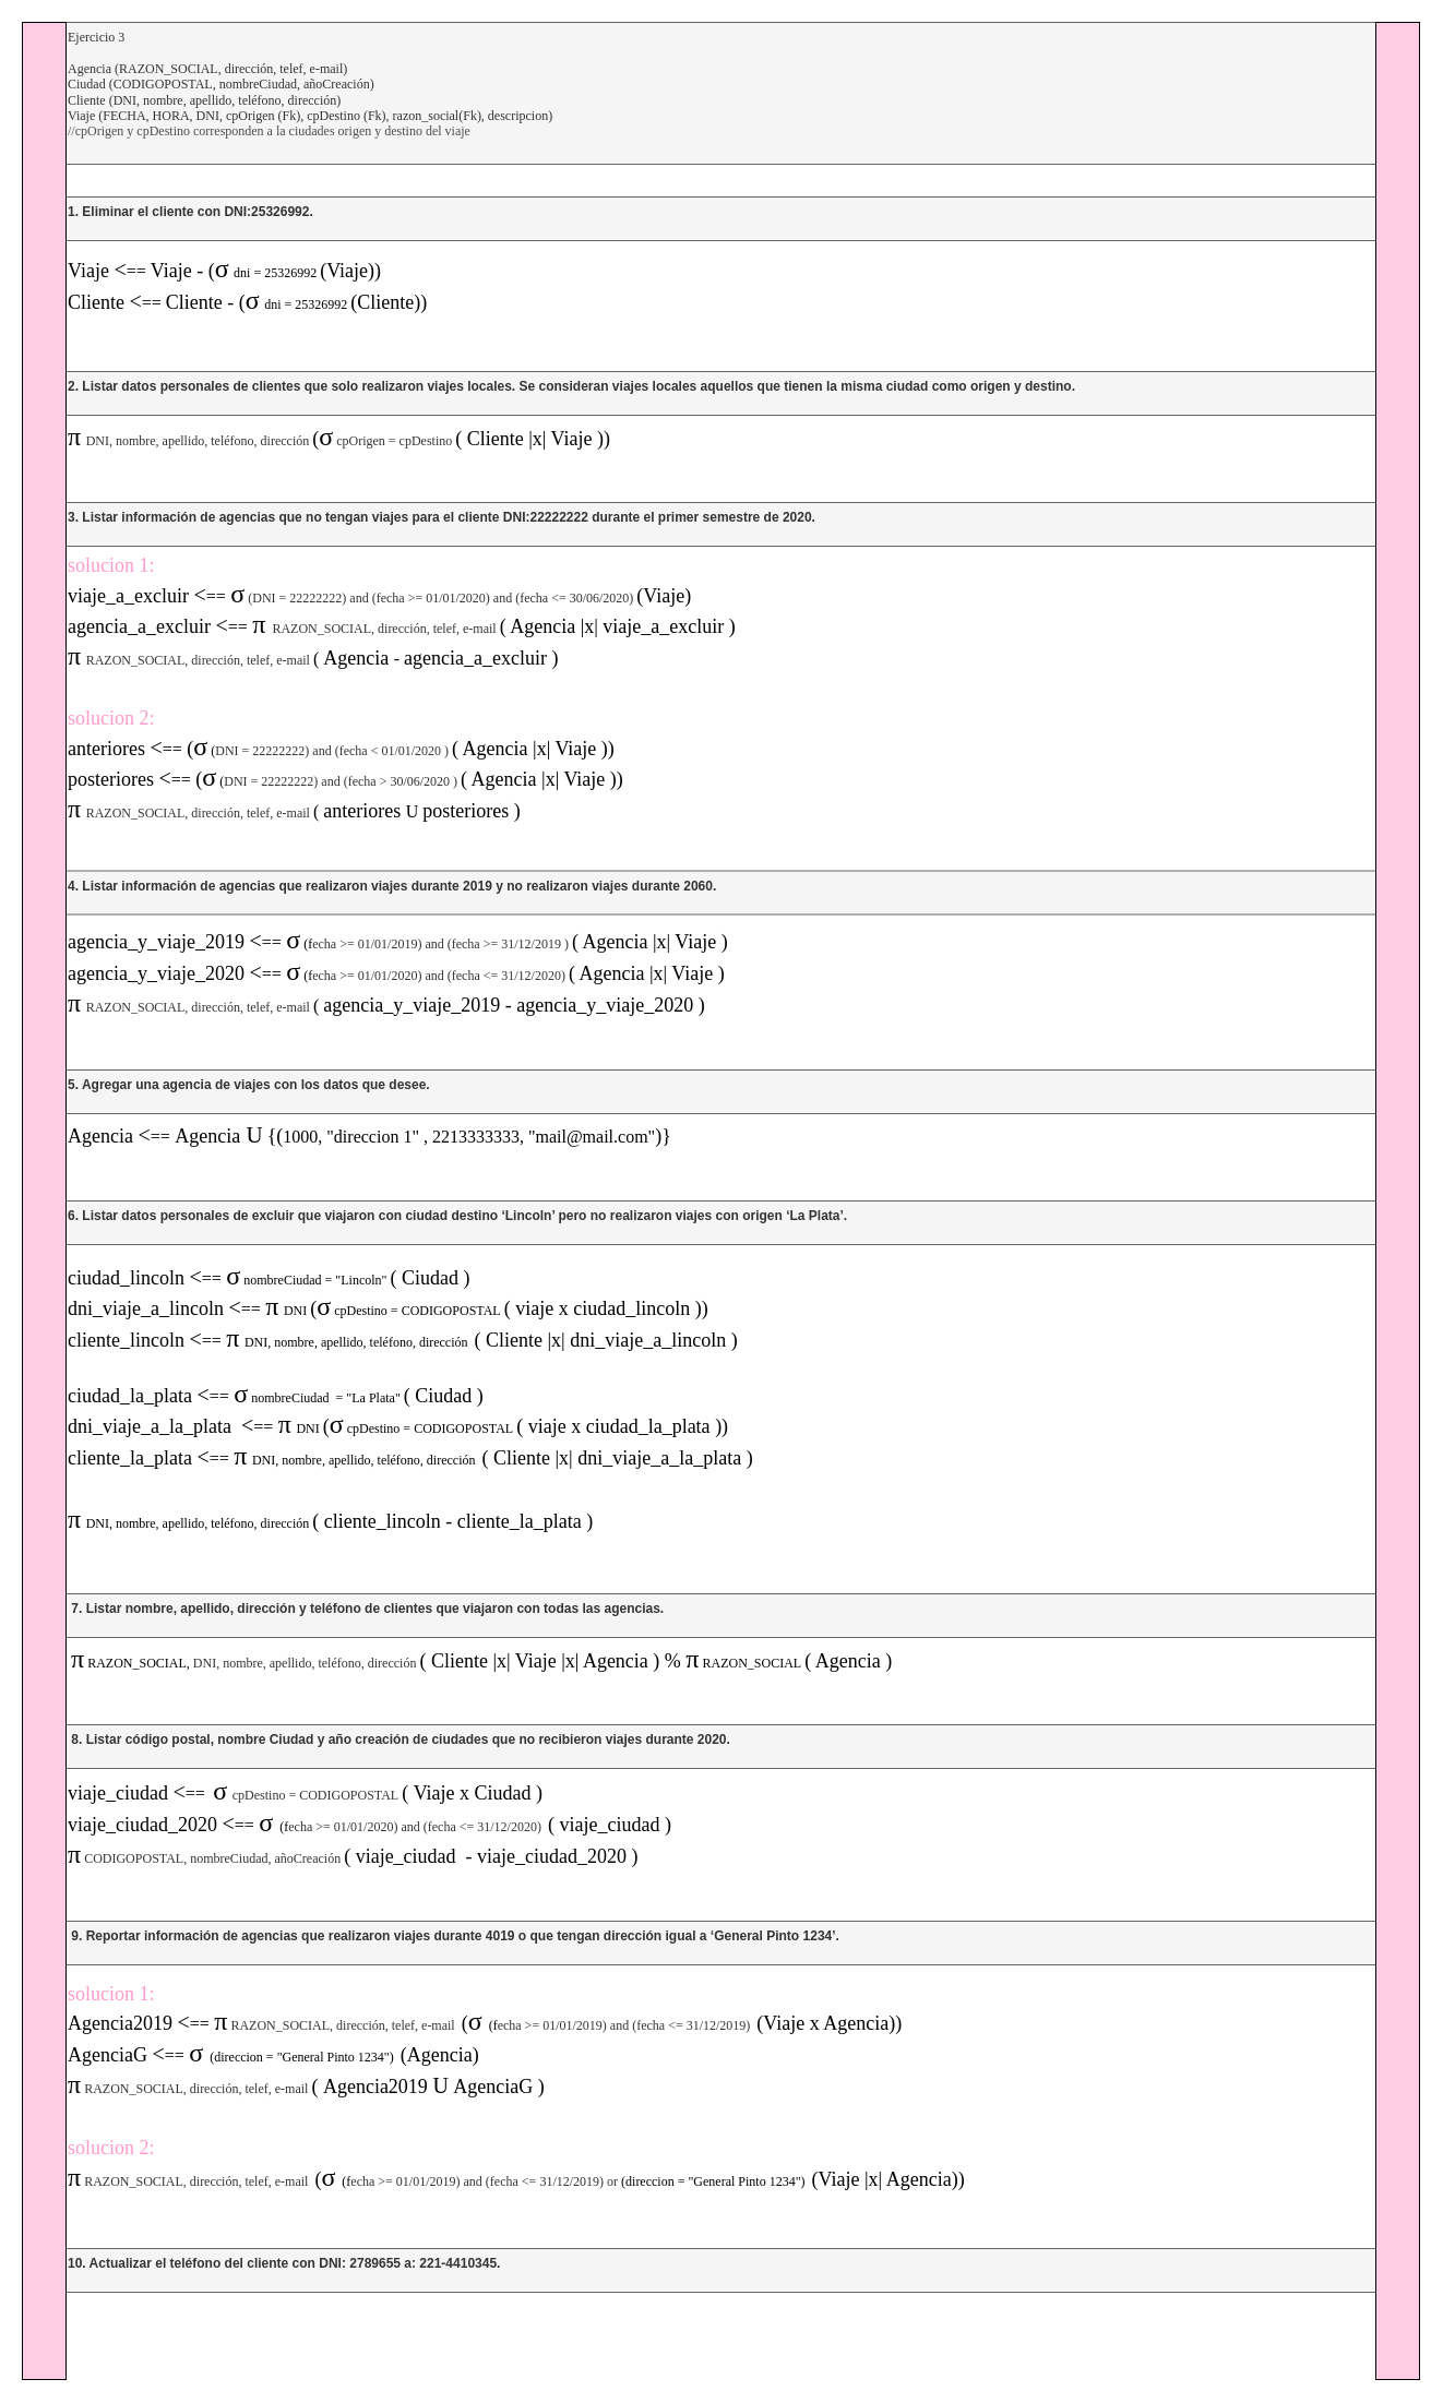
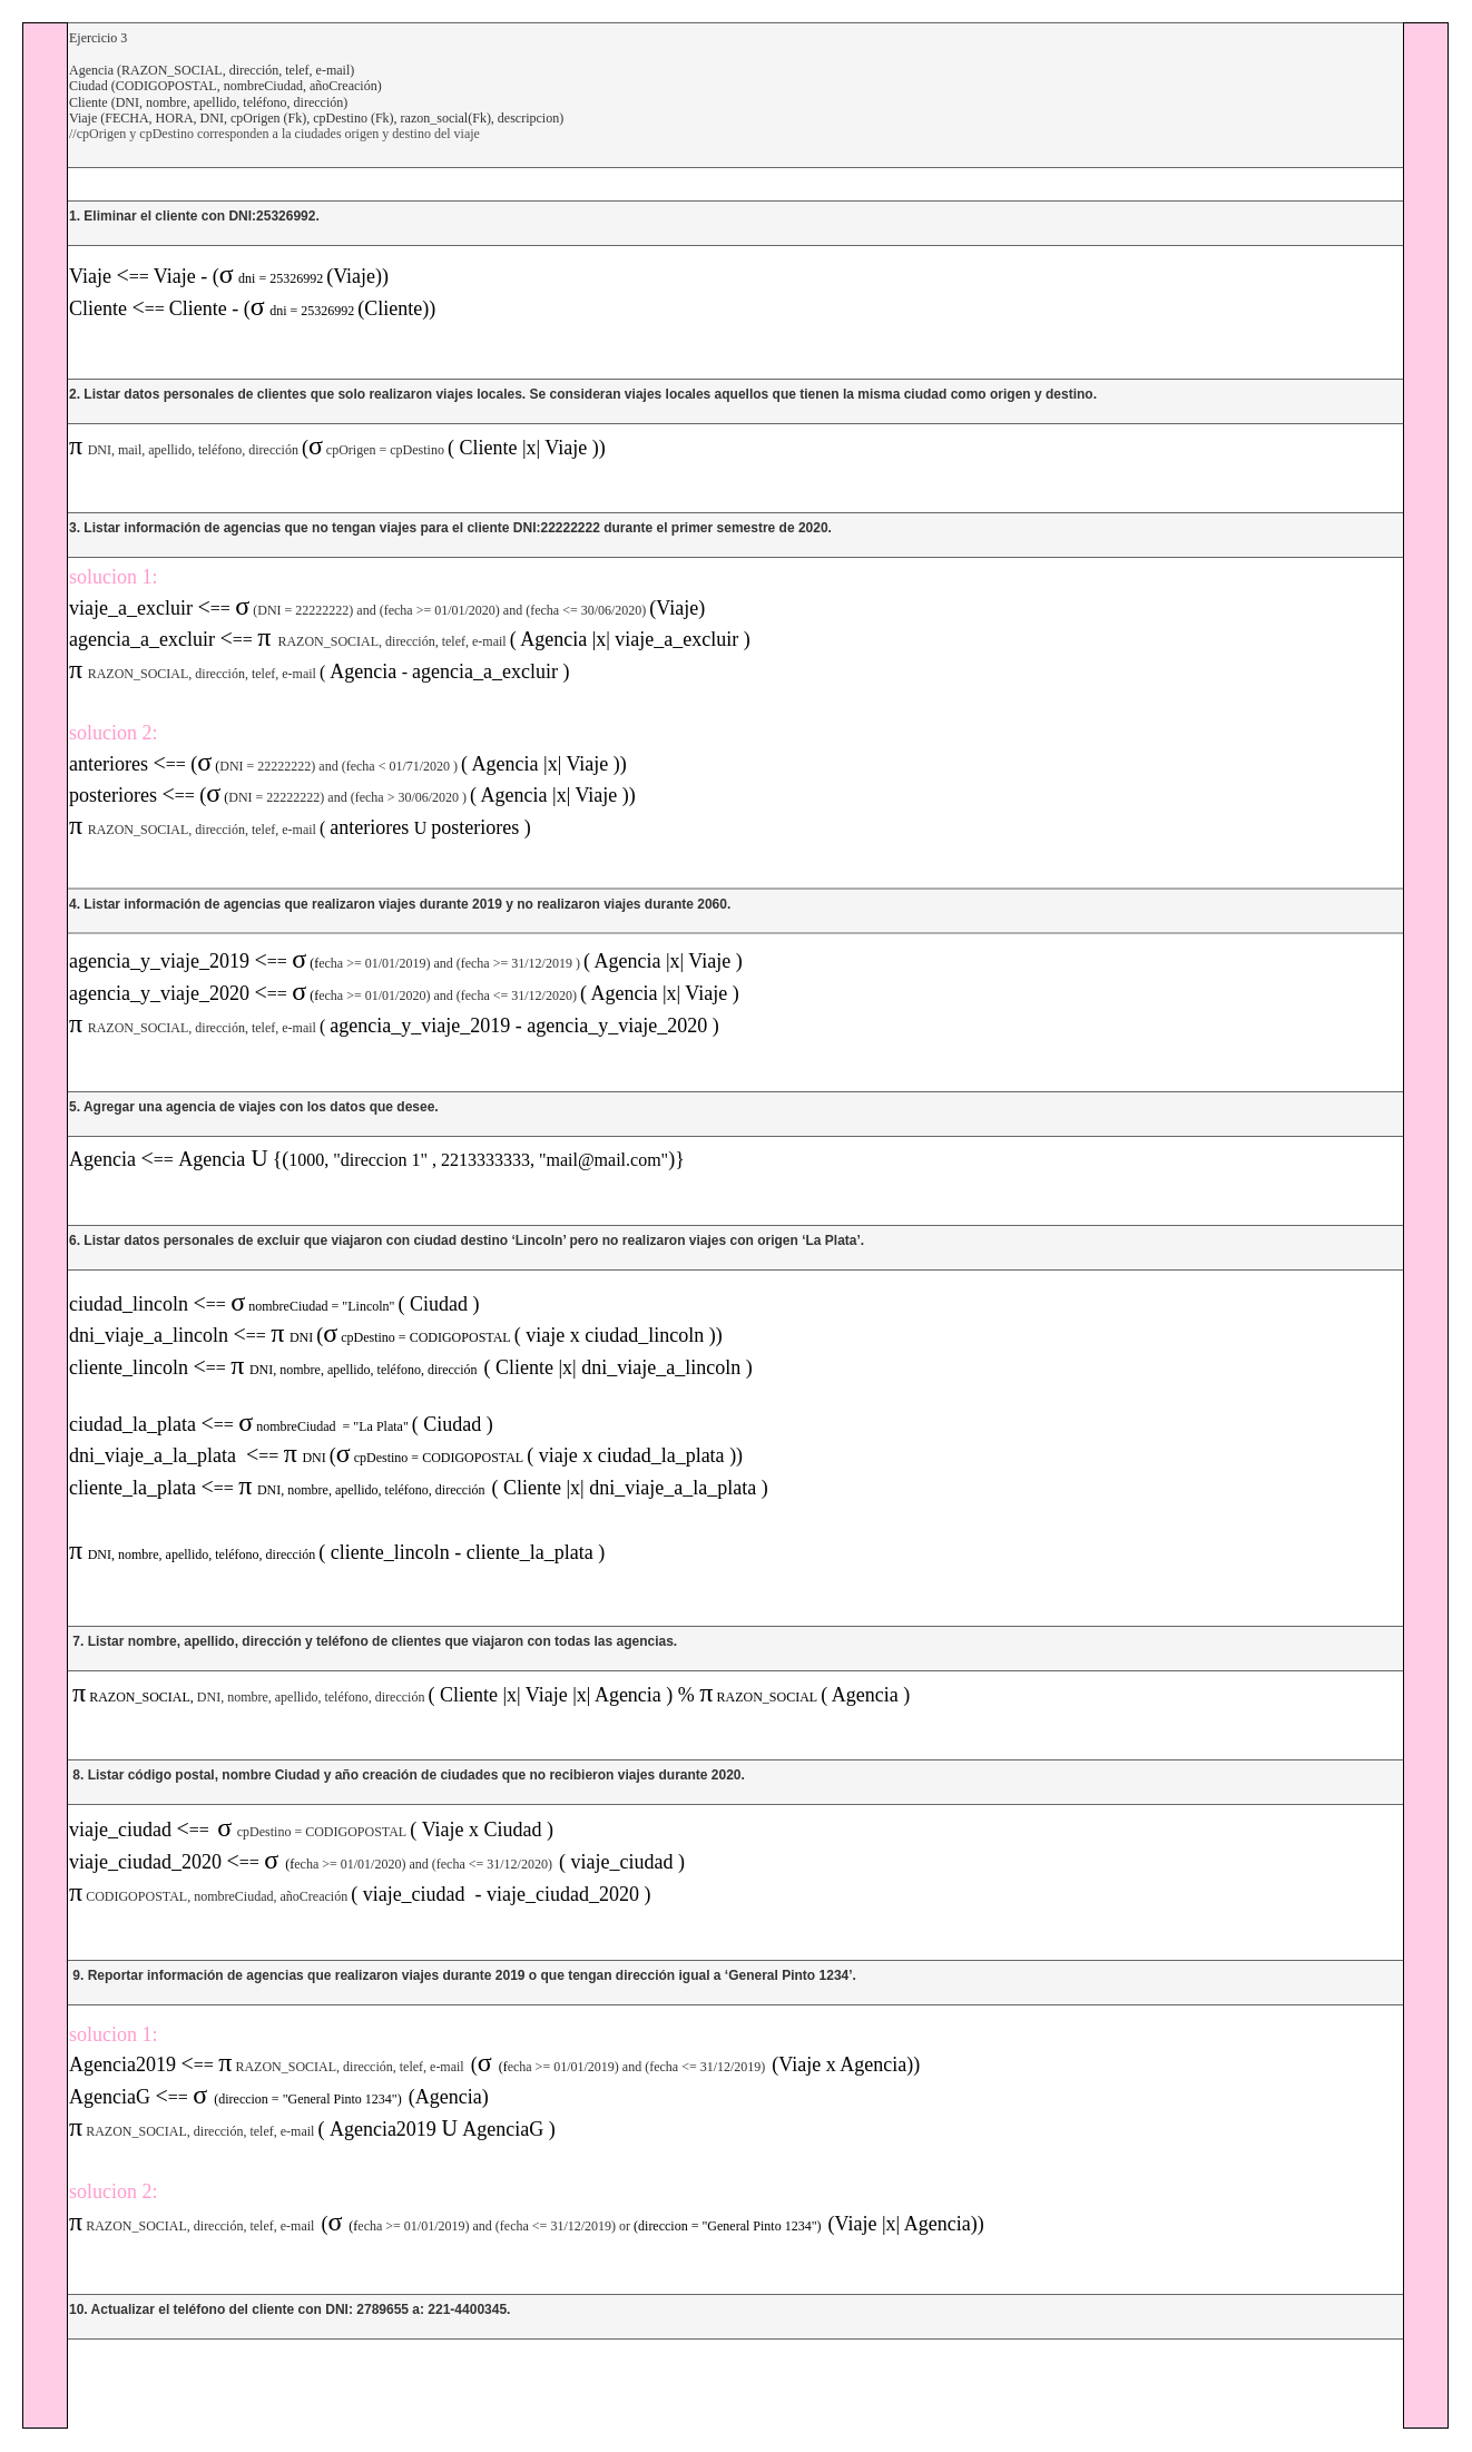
- <mxCell id="6" value="&lt;div&gt;&lt;font face=&quot;Comic Sans MS&quot;&gt;&lt;font style=&quot;background-color: initial; font-size: 24px;&quot;&gt;π&lt;/font&gt;&lt;font style=&quot;background-color: initial; font-size: 18px;&quot;&gt;&amp;nbsp;&lt;/font&gt;&lt;span style=&quot;background-color: initial; color: rgb(51, 51, 51);&quot;&gt;DNI, nombre, apellido, teléfono, dirección&lt;b&gt;&amp;nbsp;&lt;/b&gt;&lt;/span&gt;&lt;font style=&quot;background-color: initial; font-size: 18px;&quot;&gt;(&lt;font style=&quot;font-size: 24px;&quot;&gt;σ&lt;/font&gt;&lt;span style=&quot;font-size: 12px;&quot;&gt;&amp;nbsp;&lt;/span&gt;&lt;span style=&quot;color: rgb(51, 51, 51); font-size: 12px;&quot;&gt;cpOrigen = cpDestino&lt;/span&gt;&lt;span style=&quot;font-size: 12px;&quot;&gt;&amp;nbsp;&lt;/span&gt;( Cliente&amp;nbsp;&lt;/font&gt;&lt;span style=&quot;background-color: initial; font-size: 18px;&quot;&gt;|x| Viaje&amp;nbsp;&lt;/span&gt;&lt;span style=&quot;background-color: initial; font-size: 18px;&quot;&gt;)&lt;/span&gt;&lt;/font&gt;&lt;span style=&quot;background-color: initial; font-size: 18px;&quot;&gt;)&lt;/span&gt;&lt;br&gt;&lt;/div&gt;" style="text;whiteSpace=wrap;html=1;verticalAlign=middle;fontFamily=Comic Sans MS;" vertex="1" parent="1"><mxGeometry x="60" y="380" width="1200" height="40" as="geometry" /></mxCell>
+ <mxCell id="6" value="&lt;div&gt;&lt;font face=&quot;Comic Sans MS&quot;&gt;&lt;font style=&quot;background-color: initial; font-size: 24px;&quot;&gt;π&lt;/font&gt;&lt;font style=&quot;background-color: initial; font-size: 18px;&quot;&gt;&amp;nbsp;&lt;/font&gt;&lt;span style=&quot;background-color: initial; color: rgb(51, 51, 51);&quot;&gt;DNI, mail, apellido, teléfono, dirección&lt;b&gt;&amp;nbsp;&lt;/b&gt;&lt;/span&gt;&lt;font style=&quot;background-color: initial; font-size: 18px;&quot;&gt;(&lt;font style=&quot;font-size: 24px;&quot;&gt;σ&lt;/font&gt;&lt;span style=&quot;font-size: 12px;&quot;&gt;&amp;nbsp;&lt;/span&gt;&lt;span style=&quot;color: rgb(51, 51, 51); font-size: 12px;&quot;&gt;cpOrigen = cpDestino&lt;/span&gt;&lt;span style=&quot;font-size: 12px;&quot;&gt;&amp;nbsp;&lt;/span&gt;( Cliente&amp;nbsp;&lt;/font&gt;&lt;span style=&quot;background-color: initial; font-size: 18px;&quot;&gt;|x| Viaje&amp;nbsp;&lt;/span&gt;&lt;span style=&quot;background-color: initial; font-size: 18px;&quot;&gt;)&lt;/span&gt;&lt;/font&gt;&lt;span style=&quot;background-color: initial; font-size: 18px;&quot;&gt;)&lt;/span&gt;&lt;br&gt;&lt;/div&gt;" style="text;whiteSpace=wrap;html=1;verticalAlign=middle;fontFamily=Comic Sans MS;" vertex="1" parent="1"><mxGeometry x="60" y="380" width="1200" height="40" as="geometry" /></mxCell>
- <mxCell id="9" value="&lt;div&gt;&lt;div&gt;&lt;font style=&quot;background-color: initial;&quot;&gt;&lt;font style=&quot;font-size: 20px; background-color: initial;&quot;&gt;&lt;font style=&quot;background-color: initial;&quot; color=&quot;#ff99cc&quot;&gt;&lt;span style=&quot;font-size: 18px; background-color: initial;&quot;&gt;solucion 2:&lt;/span&gt;&lt;/font&gt;&lt;/font&gt;&lt;/font&gt;&lt;/div&gt;&lt;/div&gt;&lt;div&gt;&lt;font face=&quot;Comic Sans MS&quot;&gt;&lt;font style=&quot;background-color: initial; font-size: 24px;&quot;&gt;&lt;font style=&quot;background-color: initial; font-size: 18px;&quot;&gt;anteriores&amp;nbsp;&lt;/font&gt;&lt;font style=&quot;background-color: initial; font-size: 20px;&quot;&gt;&amp;lt;&lt;font style=&quot;font-size: 16px;&quot;&gt;==&lt;/font&gt;&lt;/font&gt;&lt;span style=&quot;background-color: initial; font-size: 18px;&quot;&gt;&amp;nbsp;&lt;/span&gt;&lt;/font&gt;&lt;span style=&quot;background-color: initial; font-size: 18px;&quot;&gt;(&lt;/span&gt;&lt;font style=&quot;background-color: initial; font-size: 24px;&quot;&gt;σ&lt;/font&gt;&lt;span style=&quot;background-color: initial;&quot;&gt;&amp;nbsp;(&lt;font color=&quot;#333333&quot;&gt;DNI = 22222222) and (fecha&amp;nbsp;&lt;/font&gt;&lt;/span&gt;&lt;span style=&quot;background-color: initial; color: rgb(51, 51, 51);&quot;&gt;&amp;lt; 01/01/2020&lt;/span&gt;&lt;span style=&quot;background-color: initial;&quot;&gt;&lt;font color=&quot;#333333&quot;&gt;&amp;nbsp;)&amp;nbsp;&lt;/font&gt;&lt;/span&gt;&lt;font style=&quot;background-color: initial; font-size: 18px;&quot;&gt;( Agencia&amp;nbsp;&lt;/font&gt;&lt;span style=&quot;background-color: initial; font-size: 18px;&quot;&gt;|x| Viaje ))&lt;/span&gt;&lt;/font&gt;&lt;/div&gt;&lt;div&gt;&lt;font face=&quot;Comic Sans MS&quot;&gt;&lt;font style=&quot;background-color: initial; font-size: 18px;&quot;&gt;posteriores&amp;nbsp;&lt;/font&gt;&lt;font style=&quot;background-color: initial; font-size: 20px;&quot;&gt;&amp;lt;&lt;font style=&quot;font-size: 16px;&quot;&gt;==&lt;/font&gt;&lt;/font&gt;&lt;span style=&quot;background-color: initial; font-size: 18px;&quot;&gt;&amp;nbsp;&lt;/span&gt;&lt;span style=&quot;font-size: 18px; background-color: initial;&quot;&gt;(&lt;/span&gt;&lt;font style=&quot;background-color: initial; font-size: 24px;&quot;&gt;σ&lt;/font&gt;&lt;span style=&quot;background-color: initial;&quot;&gt;&amp;nbsp;(&lt;font color=&quot;#333333&quot;&gt;DNI = 22222222) and (fecha&amp;nbsp;&lt;/font&gt;&lt;/span&gt;&lt;span style=&quot;color: rgb(51, 51, 51); background-color: initial;&quot;&gt;&amp;gt; 30/06/2020&lt;/span&gt;&lt;span style=&quot;background-color: initial;&quot;&gt;&lt;font color=&quot;#333333&quot;&gt;&amp;nbsp;)&amp;nbsp;&lt;/font&gt;&lt;/span&gt;&lt;font style=&quot;background-color: initial; font-size: 18px;&quot;&gt;( Agencia&amp;nbsp;&lt;/font&gt;&lt;span style=&quot;background-color: initial; font-size: 18px;&quot;&gt;|x| Viaje ))&lt;/span&gt;&lt;/font&gt;&lt;/div&gt;&lt;div&gt;&lt;font face=&quot;Comic Sans MS&quot;&gt;&lt;font style=&quot;background-color: initial;&quot;&gt;&lt;span style=&quot;font-size: 24px;&quot;&gt;π&lt;/span&gt;&lt;/font&gt;&lt;font style=&quot;background-color: initial; font-size: 18px;&quot;&gt;&amp;nbsp;&lt;/font&gt;&lt;span style=&quot;background-color: initial; color: rgb(51, 51, 51);&quot;&gt;RAZON_SOCIAL, dirección, telef, e-mail&lt;/span&gt;&lt;span style=&quot;background-color: initial; color: rgb(51, 51, 51); font-weight: 700;&quot;&gt;&amp;nbsp;&lt;/span&gt;&lt;font style=&quot;background-color: initial; font-size: 16px;&quot;&gt;(&amp;nbsp;&lt;span style=&quot;font-size: 18px;&quot;&gt;anteriores&amp;nbsp;&lt;/span&gt;U&amp;nbsp;&lt;/font&gt;&lt;font style=&quot;background-color: initial; font-size: 18px;&quot;&gt;posteriores )&lt;/font&gt;&lt;/font&gt;&lt;span style=&quot;background-color: initial; font-size: 18px;&quot;&gt;&lt;br&gt;&lt;/span&gt;&lt;/div&gt;" style="text;whiteSpace=wrap;html=1;verticalAlign=middle;fontFamily=Comic Sans MS;" vertex="1" parent="1"><mxGeometry x="60" y="640" width="1200" height="120" as="geometry" /></mxCell>
+ <mxCell id="9" value="&lt;div&gt;&lt;div&gt;&lt;font style=&quot;background-color: initial;&quot;&gt;&lt;font style=&quot;font-size: 20px; background-color: initial;&quot;&gt;&lt;font style=&quot;background-color: initial;&quot; color=&quot;#ff99cc&quot;&gt;&lt;span style=&quot;font-size: 18px; background-color: initial;&quot;&gt;solucion 2:&lt;/span&gt;&lt;/font&gt;&lt;/font&gt;&lt;/font&gt;&lt;/div&gt;&lt;/div&gt;&lt;div&gt;&lt;font face=&quot;Comic Sans MS&quot;&gt;&lt;font style=&quot;background-color: initial; font-size: 24px;&quot;&gt;&lt;font style=&quot;background-color: initial; font-size: 18px;&quot;&gt;anteriores&amp;nbsp;&lt;/font&gt;&lt;font style=&quot;background-color: initial; font-size: 20px;&quot;&gt;&amp;lt;&lt;font style=&quot;font-size: 16px;&quot;&gt;==&lt;/font&gt;&lt;/font&gt;&lt;span style=&quot;background-color: initial; font-size: 18px;&quot;&gt;&amp;nbsp;&lt;/span&gt;&lt;/font&gt;&lt;span style=&quot;background-color: initial; font-size: 18px;&quot;&gt;(&lt;/span&gt;&lt;font style=&quot;background-color: initial; font-size: 24px;&quot;&gt;σ&lt;/font&gt;&lt;span style=&quot;background-color: initial;&quot;&gt;&amp;nbsp;(&lt;font color=&quot;#333333&quot;&gt;DNI = 22222222) and (fecha&amp;nbsp;&lt;/font&gt;&lt;/span&gt;&lt;span style=&quot;background-color: initial; color: rgb(51, 51, 51);&quot;&gt;&amp;lt; 01/71/2020&lt;/span&gt;&lt;span style=&quot;background-color: initial;&quot;&gt;&lt;font color=&quot;#333333&quot;&gt;&amp;nbsp;)&amp;nbsp;&lt;/font&gt;&lt;/span&gt;&lt;font style=&quot;background-color: initial; font-size: 18px;&quot;&gt;( Agencia&amp;nbsp;&lt;/font&gt;&lt;span style=&quot;background-color: initial; font-size: 18px;&quot;&gt;|x| Viaje ))&lt;/span&gt;&lt;/font&gt;&lt;/div&gt;&lt;div&gt;&lt;font face=&quot;Comic Sans MS&quot;&gt;&lt;font style=&quot;background-color: initial; font-size: 18px;&quot;&gt;posteriores&amp;nbsp;&lt;/font&gt;&lt;font style=&quot;background-color: initial; font-size: 20px;&quot;&gt;&amp;lt;&lt;font style=&quot;font-size: 16px;&quot;&gt;==&lt;/font&gt;&lt;/font&gt;&lt;span style=&quot;background-color: initial; font-size: 18px;&quot;&gt;&amp;nbsp;&lt;/span&gt;&lt;span style=&quot;font-size: 18px; background-color: initial;&quot;&gt;(&lt;/span&gt;&lt;font style=&quot;background-color: initial; font-size: 24px;&quot;&gt;σ&lt;/font&gt;&lt;span style=&quot;background-color: initial;&quot;&gt;&amp;nbsp;(&lt;font color=&quot;#333333&quot;&gt;DNI = 22222222) and (fecha&amp;nbsp;&lt;/font&gt;&lt;/span&gt;&lt;span style=&quot;color: rgb(51, 51, 51); background-color: initial;&quot;&gt;&amp;gt; 30/06/2020&lt;/span&gt;&lt;span style=&quot;background-color: initial;&quot;&gt;&lt;font color=&quot;#333333&quot;&gt;&amp;nbsp;)&amp;nbsp;&lt;/font&gt;&lt;/span&gt;&lt;font style=&quot;background-color: initial; font-size: 18px;&quot;&gt;( Agencia&amp;nbsp;&lt;/font&gt;&lt;span style=&quot;background-color: initial; font-size: 18px;&quot;&gt;|x| Viaje ))&lt;/span&gt;&lt;/font&gt;&lt;/div&gt;&lt;div&gt;&lt;font face=&quot;Comic Sans MS&quot;&gt;&lt;font style=&quot;background-color: initial;&quot;&gt;&lt;span style=&quot;font-size: 24px;&quot;&gt;π&lt;/span&gt;&lt;/font&gt;&lt;font style=&quot;background-color: initial; font-size: 18px;&quot;&gt;&amp;nbsp;&lt;/font&gt;&lt;span style=&quot;background-color: initial; color: rgb(51, 51, 51);&quot;&gt;RAZON_SOCIAL, dirección, telef, e-mail&lt;/span&gt;&lt;span style=&quot;background-color: initial; color: rgb(51, 51, 51); font-weight: 700;&quot;&gt;&amp;nbsp;&lt;/span&gt;&lt;font style=&quot;background-color: initial; font-size: 16px;&quot;&gt;(&amp;nbsp;&lt;span style=&quot;font-size: 18px;&quot;&gt;anteriores&amp;nbsp;&lt;/span&gt;U&amp;nbsp;&lt;/font&gt;&lt;font style=&quot;background-color: initial; font-size: 18px;&quot;&gt;posteriores )&lt;/font&gt;&lt;/font&gt;&lt;span style=&quot;background-color: initial; font-size: 18px;&quot;&gt;&lt;br&gt;&lt;/span&gt;&lt;/div&gt;" style="text;whiteSpace=wrap;html=1;verticalAlign=middle;fontFamily=Comic Sans MS;" vertex="1" parent="1"><mxGeometry x="60" y="640" width="1200" height="120" as="geometry" /></mxCell>
- <mxCell id="20" value="&lt;b&gt;&amp;nbsp;9. Reportar información de agencias que realizaron viajes durante 4019 o que tengan dirección igual a ‘General Pinto 1234’.&lt;br&gt;&lt;/b&gt;" style="text;whiteSpace=wrap;html=1;fillColor=#f5f5f5;fontColor=#333333;strokeColor=#666666;" vertex="1" parent="1"><mxGeometry x="60" y="1760" width="1200" height="40" as="geometry" /></mxCell>
+ <mxCell id="20" value="&lt;b&gt;&amp;nbsp;9. Reportar información de agencias que realizaron viajes durante 2019 o que tengan dirección igual a ‘General Pinto 1234’.&lt;br&gt;&lt;/b&gt;" style="text;whiteSpace=wrap;html=1;fillColor=#f5f5f5;fontColor=#333333;strokeColor=#666666;" vertex="1" parent="1"><mxGeometry x="60" y="1760" width="1200" height="40" as="geometry" /></mxCell>
- <mxCell id="23" value="&lt;b&gt;10. Actualizar el teléfono del cliente con DNI: 2789655 a: 221-4410345.&amp;nbsp;&amp;nbsp;&lt;br&gt;&lt;/b&gt;" style="text;whiteSpace=wrap;html=1;fillColor=#f5f5f5;fontColor=#333333;strokeColor=#666666;" vertex="1" parent="1"><mxGeometry x="60" y="2060" width="1200" height="40" as="geometry" /></mxCell>
+ <mxCell id="23" value="&lt;b&gt;10. Actualizar el teléfono del cliente con DNI: 2789655 a: 221-4400345.&amp;nbsp;&amp;nbsp;&lt;br&gt;&lt;/b&gt;" style="text;whiteSpace=wrap;html=1;fillColor=#f5f5f5;fontColor=#333333;strokeColor=#666666;" vertex="1" parent="1"><mxGeometry x="60" y="2060" width="1200" height="40" as="geometry" /></mxCell>
